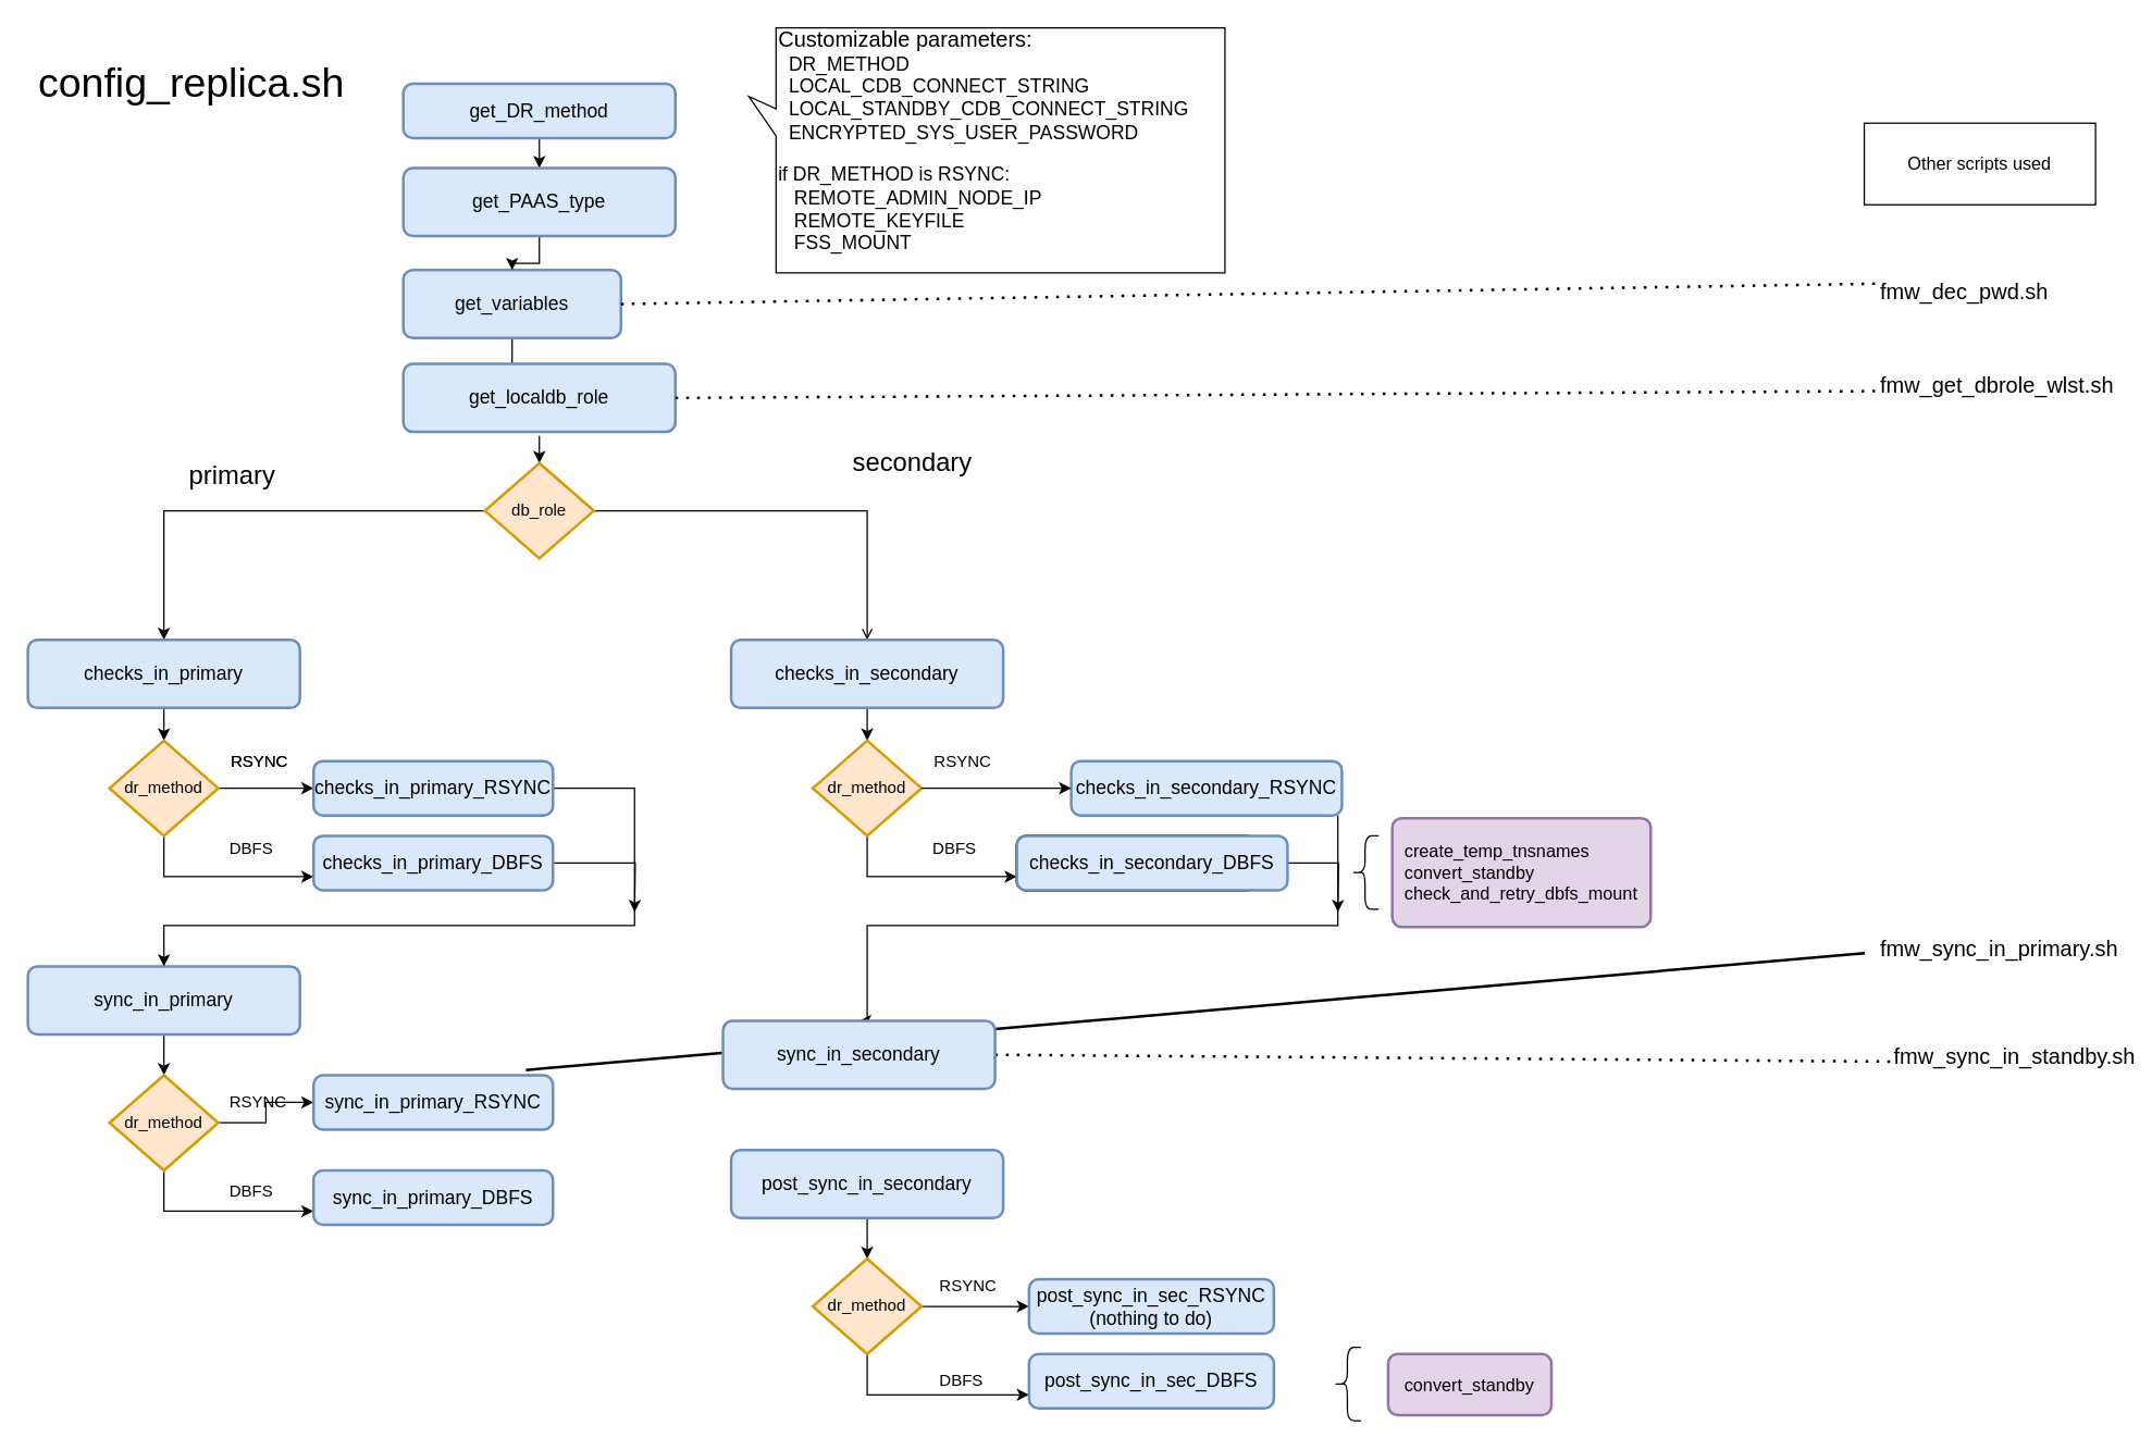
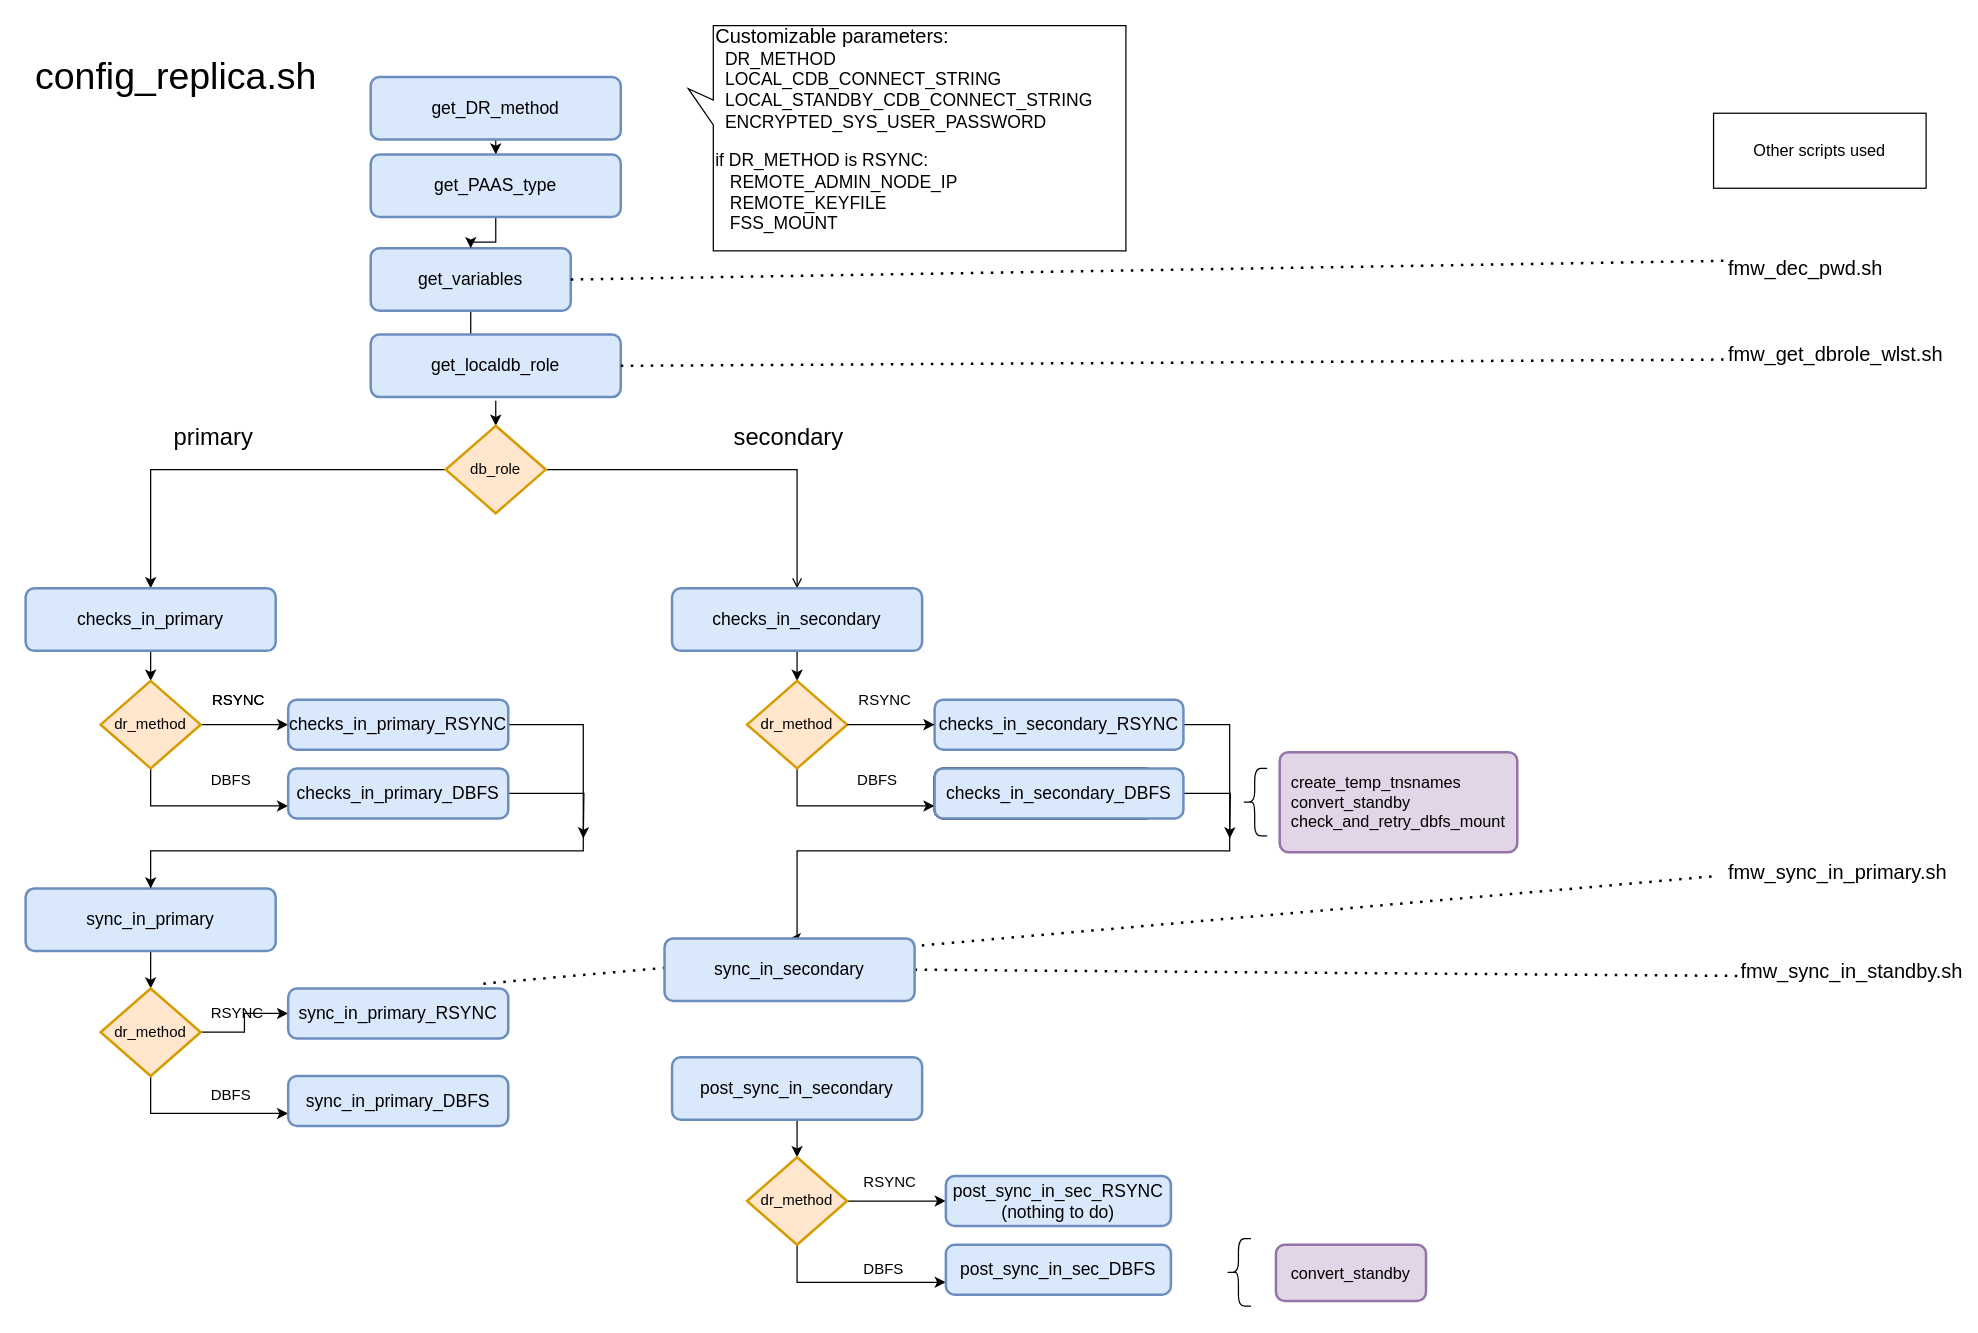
- <mxCell id="3" value="&lt;div style=&quot;font-size: 14px&quot;&gt;&lt;font style=&quot;font-size: 14px&quot;&gt;get_DR_method&lt;/font&gt;&lt;/div&gt;" style="rounded=1;whiteSpace=wrap;html=1;absoluteArcSize=1;arcSize=14;strokeWidth=2;fillColor=#dae8fc;strokeColor=#6c8ebf;" parent="1" vertex="1"><mxGeometry x="296" y="61" width="200" height="40" as="geometry" /></mxCell>
+ <mxCell id="3" value="&lt;div style=&quot;font-size: 14px&quot;&gt;&lt;font style=&quot;font-size: 14px&quot;&gt;get_DR_method&lt;/font&gt;&lt;/div&gt;" style="rounded=1;whiteSpace=wrap;html=1;absoluteArcSize=1;arcSize=14;strokeWidth=2;fillColor=#dae8fc;strokeColor=#6c8ebf;" parent="1" vertex="1"><mxGeometry x="296" y="61" width="200" height="50" as="geometry" /></mxCell>
- <mxCell id="43" value="&lt;font style=&quot;font-size: 19px&quot;&gt;secondary&lt;/font&gt;" style="text;html=1;resizable=0;autosize=1;align=center;verticalAlign=middle;points=[];fillColor=none;strokeColor=none;rounded=0;" parent="1" vertex="1"><mxGeometry x="620" y="330" width="100" height="20" as="geometry" /></mxCell>
+ <mxCell id="43" value="&lt;font style=&quot;font-size: 19px&quot;&gt;secondary&lt;/font&gt;" style="text;html=1;resizable=0;autosize=1;align=center;verticalAlign=middle;points=[];fillColor=none;strokeColor=none;rounded=0;" parent="1" vertex="1"><mxGeometry x="580" y="340" width="100" height="20" as="geometry" /></mxCell>
- <mxCell id="32" value="&lt;font style=&quot;font-size: 14px&quot;&gt;checks_in_secondary_RSYNC&lt;/font&gt;" style="rounded=1;whiteSpace=wrap;html=1;absoluteArcSize=1;arcSize=14;strokeWidth=2;fillColor=#dae8fc;strokeColor=#6c8ebf;" parent="1" vertex="1"><mxGeometry x="787" y="559" width="199" height="40" as="geometry" /></mxCell>
+ <mxCell id="32" value="&lt;font style=&quot;font-size: 14px&quot;&gt;checks_in_secondary_RSYNC&lt;/font&gt;" style="rounded=1;whiteSpace=wrap;html=1;absoluteArcSize=1;arcSize=14;strokeWidth=2;fillColor=#dae8fc;strokeColor=#6c8ebf;" parent="1" vertex="1"><mxGeometry x="747" y="559" width="199" height="40" as="geometry" /></mxCell>
- <mxCell id="69" value="" style="endArrow=none;dashed=0;html=1;dashPattern=1 3;strokeWidth=2;rounded=0;fontSize=13;entryX=-0.06;entryY=0.482;entryDx=0;entryDy=0;entryPerimeter=0;startArrow=none;exitX=0.887;exitY=-0.096;exitDx=0;exitDy=0;exitPerimeter=0;" parent="1" target="61" edge="1" source="25"><mxGeometry width="50" height="50" relative="1" as="geometry"><mxPoint x="300" y="760" as="sourcePoint" /><mxPoint x="1390" y="510" as="targetPoint" /></mxGeometry></mxCell>
+ <mxCell id="69" value="" style="endArrow=none;dashed=1;html=1;dashPattern=1 3;strokeWidth=2;rounded=0;fontSize=13;entryX=-0.06;entryY=0.482;entryDx=0;entryDy=0;entryPerimeter=0;startArrow=none;exitX=0.887;exitY=-0.096;exitDx=0;exitDy=0;exitPerimeter=0;" parent="1" target="61" edge="1" source="25"><mxGeometry width="50" height="50" relative="1" as="geometry"><mxPoint x="300" y="760" as="sourcePoint" /><mxPoint x="1390" y="510" as="targetPoint" /></mxGeometry></mxCell>
